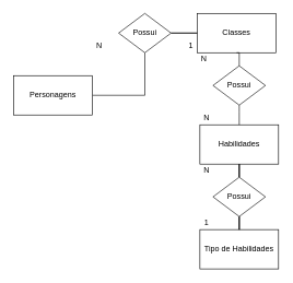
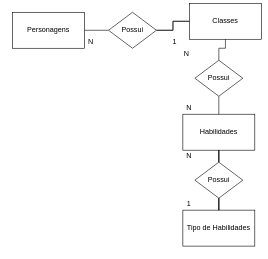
- <mxCell id="5" value="Classes" style="rounded=0;whiteSpace=wrap;html=1;" parent="1" vertex="1"><mxGeometry x="300" y="20" width="120" height="60" as="geometry" /></mxCell>
+ <mxCell id="5" value="Classes" style="rounded=0;whiteSpace=wrap;html=1;" parent="1" vertex="1"><mxGeometry x="315" y="5" width="120" height="60" as="geometry" /></mxCell>
- <mxCell id="3" value="Personagens" style="rounded=0;whiteSpace=wrap;html=1;" parent="1" vertex="1"><mxGeometry x="20" y="115" width="120" height="60" as="geometry" /></mxCell>
+ <mxCell id="3" value="Personagens" style="rounded=0;whiteSpace=wrap;html=1;" parent="1" vertex="1"><mxGeometry x="20" y="20" width="120" height="60" as="geometry" /></mxCell>
